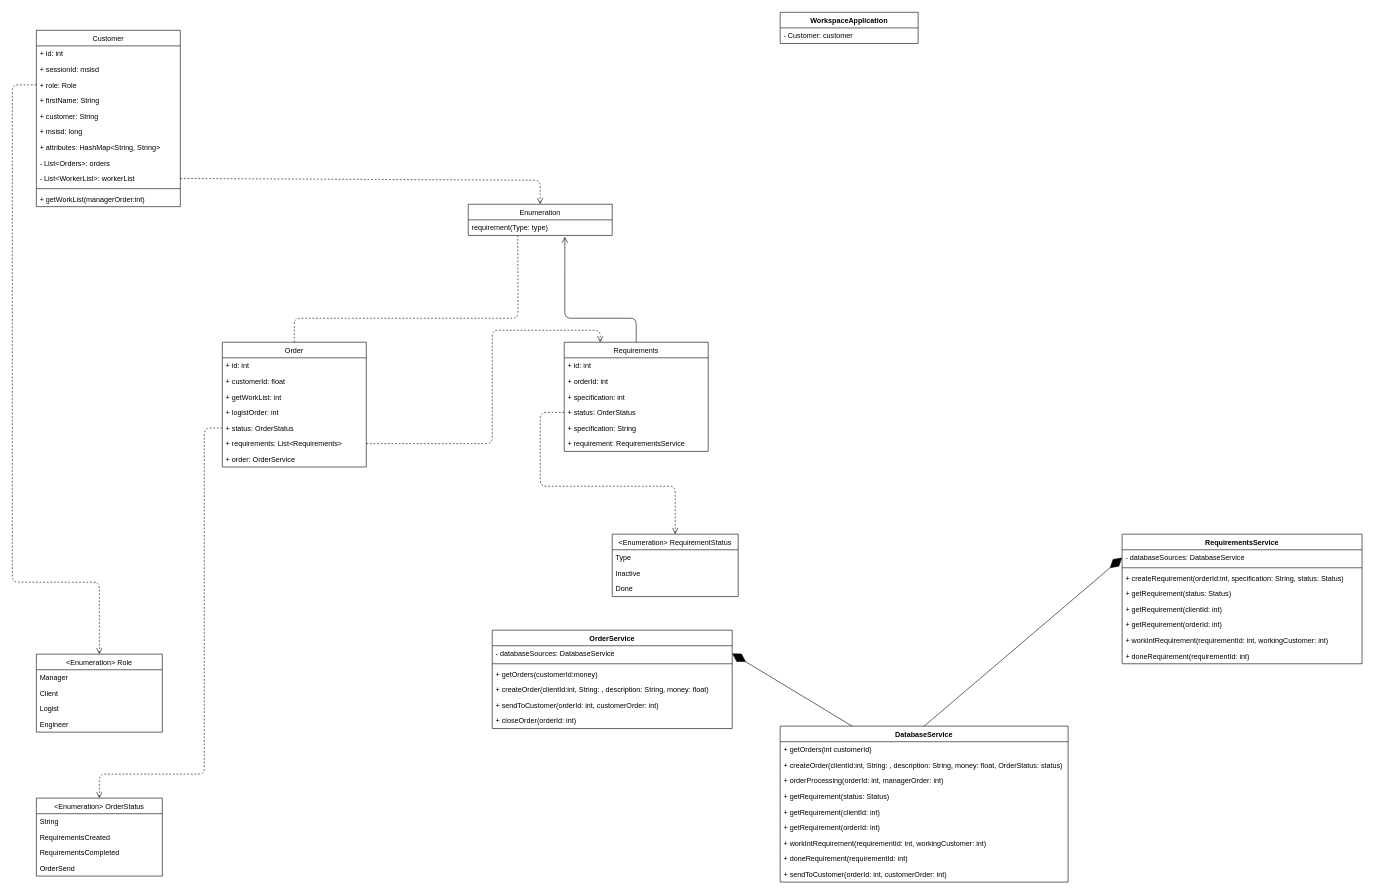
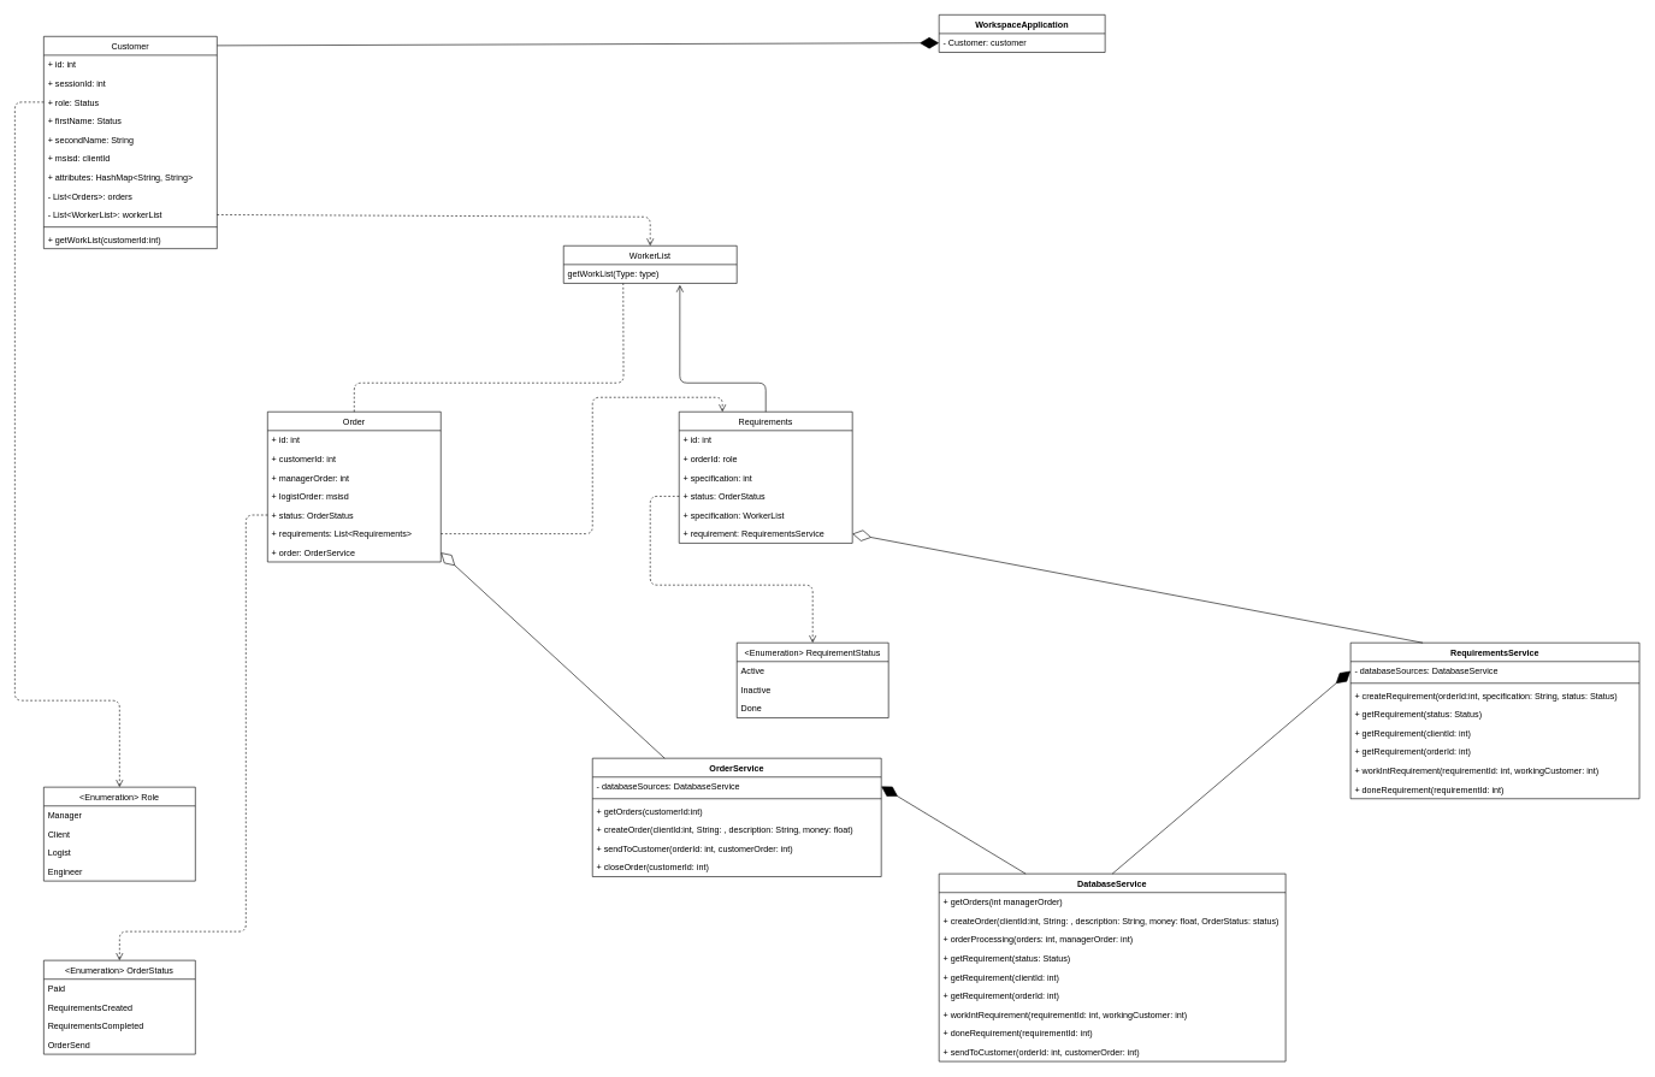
+ <mxCell id="66" value="" style="endArrow=diamondThin;endFill=1;endSize=24;html=1;exitX=1.001;exitY=0.043;exitDx=0;exitDy=0;entryX=0;entryY=0.5;entryDx=0;entryDy=0;exitPerimeter=0;" edge="1" parent="1" source="9" target="65"><mxGeometry width="160" relative="1" as="geometry"><mxPoint x="790" y="491" as="sourcePoint" /><mxPoint x="1310" y="210" as="targetPoint" /></mxGeometry></mxCell>
- <mxCell id="11" value="+ sessionId: msisd" style="text;strokeColor=none;fillColor=none;align=left;verticalAlign=top;spacingLeft=4;spacingRight=4;overflow=hidden;rotatable=0;points=[[0,0.5],[1,0.5]];portConstraint=eastwest;" vertex="1" parent="9"><mxGeometry y="52" width="240" height="26" as="geometry" /></mxCell>
+ <mxCell id="11" value="+ sessionId: int" style="text;strokeColor=none;fillColor=none;align=left;verticalAlign=top;spacingLeft=4;spacingRight=4;overflow=hidden;rotatable=0;points=[[0,0.5],[1,0.5]];portConstraint=eastwest;" vertex="1" parent="9"><mxGeometry y="52" width="240" height="26" as="geometry" /></mxCell>
- <mxCell id="12" value="+ role: Role" style="text;strokeColor=none;fillColor=none;align=left;verticalAlign=top;spacingLeft=4;spacingRight=4;overflow=hidden;rotatable=0;points=[[0,0.5],[1,0.5]];portConstraint=eastwest;" vertex="1" parent="9"><mxGeometry y="78" width="240" height="26" as="geometry" /></mxCell>
+ <mxCell id="12" value="+ role: Status" style="text;strokeColor=none;fillColor=none;align=left;verticalAlign=top;spacingLeft=4;spacingRight=4;overflow=hidden;rotatable=0;points=[[0,0.5],[1,0.5]];portConstraint=eastwest;" vertex="1" parent="9"><mxGeometry y="78" width="240" height="26" as="geometry" /></mxCell>
- <mxCell id="13" value="+ firstName: String" style="text;strokeColor=none;fillColor=none;align=left;verticalAlign=top;spacingLeft=4;spacingRight=4;overflow=hidden;rotatable=0;points=[[0,0.5],[1,0.5]];portConstraint=eastwest;" vertex="1" parent="9"><mxGeometry y="104" width="240" height="26" as="geometry" /></mxCell>
+ <mxCell id="13" value="+ firstName: Status" style="text;strokeColor=none;fillColor=none;align=left;verticalAlign=top;spacingLeft=4;spacingRight=4;overflow=hidden;rotatable=0;points=[[0,0.5],[1,0.5]];portConstraint=eastwest;" vertex="1" parent="9"><mxGeometry y="104" width="240" height="26" as="geometry" /></mxCell>
- <mxCell id="14" value="+ customer: String" style="text;strokeColor=none;fillColor=none;align=left;verticalAlign=top;spacingLeft=4;spacingRight=4;overflow=hidden;rotatable=0;points=[[0,0.5],[1,0.5]];portConstraint=eastwest;" vertex="1" parent="9"><mxGeometry y="130" width="240" height="26" as="geometry" /></mxCell>
+ <mxCell id="14" value="+ secondName: String" style="text;strokeColor=none;fillColor=none;align=left;verticalAlign=top;spacingLeft=4;spacingRight=4;overflow=hidden;rotatable=0;points=[[0,0.5],[1,0.5]];portConstraint=eastwest;" vertex="1" parent="9"><mxGeometry y="130" width="240" height="26" as="geometry" /></mxCell>
- <mxCell id="15" value="+ msisd: long" style="text;strokeColor=none;fillColor=none;align=left;verticalAlign=top;spacingLeft=4;spacingRight=4;overflow=hidden;rotatable=0;points=[[0,0.5],[1,0.5]];portConstraint=eastwest;" vertex="1" parent="9"><mxGeometry y="156" width="240" height="26" as="geometry" /></mxCell>
+ <mxCell id="15" value="+ msisd: clientId" style="text;strokeColor=none;fillColor=none;align=left;verticalAlign=top;spacingLeft=4;spacingRight=4;overflow=hidden;rotatable=0;points=[[0,0.5],[1,0.5]];portConstraint=eastwest;" vertex="1" parent="9"><mxGeometry y="156" width="240" height="26" as="geometry" /></mxCell>
- <mxCell id="20" value="+ getWorkList(managerOrder:int)" style="text;strokeColor=none;fillColor=none;align=left;verticalAlign=top;spacingLeft=4;spacingRight=4;overflow=hidden;rotatable=0;points=[[0,0.5],[1,0.5]];portConstraint=eastwest;" vertex="1" parent="9"><mxGeometry y="268" width="240" height="26" as="geometry" /></mxCell>
+ <mxCell id="20" value="+ getWorkList(customerId:int)" style="text;strokeColor=none;fillColor=none;align=left;verticalAlign=top;spacingLeft=4;spacingRight=4;overflow=hidden;rotatable=0;points=[[0,0.5],[1,0.5]];portConstraint=eastwest;" vertex="1" parent="9"><mxGeometry y="268" width="240" height="26" as="geometry" /></mxCell>
- <mxCell id="79" value="Enumeration" style="swimlane;fontStyle=0;childLayout=stackLayout;horizontal=1;startSize=26;fillColor=none;horizontalStack=0;resizeParent=1;resizeParentMax=0;resizeLast=0;collapsible=1;marginBottom=0;" vertex="1" parent="1"><mxGeometry x="780" y="340" width="240" height="52" as="geometry" /></mxCell>
+ <mxCell id="79" value="WorkerList" style="swimlane;fontStyle=0;childLayout=stackLayout;horizontal=1;startSize=26;fillColor=none;horizontalStack=0;resizeParent=1;resizeParentMax=0;resizeLast=0;collapsible=1;marginBottom=0;" vertex="1" parent="1"><mxGeometry x="780" y="340" width="240" height="52" as="geometry" /></mxCell>
- <mxCell id="80" value="requirement(Type: type)" style="text;strokeColor=none;fillColor=none;align=left;verticalAlign=top;spacingLeft=4;spacingRight=4;overflow=hidden;rotatable=0;points=[[0,0.5],[1,0.5]];portConstraint=eastwest;" vertex="1" parent="79"><mxGeometry y="26" width="240" height="26" as="geometry" /></mxCell>
+ <mxCell id="80" value="getWorkList(Type: type)" style="text;strokeColor=none;fillColor=none;align=left;verticalAlign=top;spacingLeft=4;spacingRight=4;overflow=hidden;rotatable=0;points=[[0,0.5],[1,0.5]];portConstraint=eastwest;" vertex="1" parent="79"><mxGeometry y="26" width="240" height="26" as="geometry" /></mxCell>
- <mxCell id="49" value="+ customerId: float" style="text;strokeColor=none;fillColor=none;align=left;verticalAlign=top;spacingLeft=4;spacingRight=4;overflow=hidden;rotatable=0;points=[[0,0.5],[1,0.5]];portConstraint=eastwest;" vertex="1" parent="47"><mxGeometry y="52" width="240" height="26" as="geometry" /></mxCell>
+ <mxCell id="49" value="+ customerId: int" style="text;strokeColor=none;fillColor=none;align=left;verticalAlign=top;spacingLeft=4;spacingRight=4;overflow=hidden;rotatable=0;points=[[0,0.5],[1,0.5]];portConstraint=eastwest;" vertex="1" parent="47"><mxGeometry y="52" width="240" height="26" as="geometry" /></mxCell>
- <mxCell id="58" value="+ orderId: int" style="text;strokeColor=none;fillColor=none;align=left;verticalAlign=top;spacingLeft=4;spacingRight=4;overflow=hidden;rotatable=0;points=[[0,0.5],[1,0.5]];portConstraint=eastwest;" vertex="1" parent="56"><mxGeometry y="52" width="240" height="26" as="geometry" /></mxCell>
+ <mxCell id="58" value="+ orderId: role" style="text;strokeColor=none;fillColor=none;align=left;verticalAlign=top;spacingLeft=4;spacingRight=4;overflow=hidden;rotatable=0;points=[[0,0.5],[1,0.5]];portConstraint=eastwest;" vertex="1" parent="56"><mxGeometry y="52" width="240" height="26" as="geometry" /></mxCell>
- <mxCell id="50" value="+ getWorkList: int" style="text;strokeColor=none;fillColor=none;align=left;verticalAlign=top;spacingLeft=4;spacingRight=4;overflow=hidden;rotatable=0;points=[[0,0.5],[1,0.5]];portConstraint=eastwest;" vertex="1" parent="47"><mxGeometry y="78" width="240" height="26" as="geometry" /></mxCell>
+ <mxCell id="50" value="+ managerOrder: int" style="text;strokeColor=none;fillColor=none;align=left;verticalAlign=top;spacingLeft=4;spacingRight=4;overflow=hidden;rotatable=0;points=[[0,0.5],[1,0.5]];portConstraint=eastwest;" vertex="1" parent="47"><mxGeometry y="78" width="240" height="26" as="geometry" /></mxCell>
- <mxCell id="51" value="+ logistOrder: int" style="text;strokeColor=none;fillColor=none;align=left;verticalAlign=top;spacingLeft=4;spacingRight=4;overflow=hidden;rotatable=0;points=[[0,0.5],[1,0.5]];portConstraint=eastwest;" vertex="1" parent="47"><mxGeometry y="104" width="240" height="26" as="geometry" /></mxCell>
+ <mxCell id="51" value="+ logistOrder: msisd" style="text;strokeColor=none;fillColor=none;align=left;verticalAlign=top;spacingLeft=4;spacingRight=4;overflow=hidden;rotatable=0;points=[[0,0.5],[1,0.5]];portConstraint=eastwest;" vertex="1" parent="47"><mxGeometry y="104" width="240" height="26" as="geometry" /></mxCell>
- <mxCell id="61" value="+ specification: String" style="text;strokeColor=none;fillColor=none;align=left;verticalAlign=top;spacingLeft=4;spacingRight=4;overflow=hidden;rotatable=0;points=[[0,0.5],[1,0.5]];portConstraint=eastwest;" vertex="1" parent="56"><mxGeometry y="130" width="240" height="26" as="geometry" /></mxCell>
+ <mxCell id="61" value="+ specification: WorkerList" style="text;strokeColor=none;fillColor=none;align=left;verticalAlign=top;spacingLeft=4;spacingRight=4;overflow=hidden;rotatable=0;points=[[0,0.5],[1,0.5]];portConstraint=eastwest;" vertex="1" parent="56"><mxGeometry y="130" width="240" height="26" as="geometry" /></mxCell>
+ <mxCell id="84" value="" style="endArrow=diamondThin;endFill=0;endSize=24;html=1;exitX=0.25;exitY=0;exitDx=0;exitDy=0;entryX=1;entryY=0.5;entryDx=0;entryDy=0;" edge="1" parent="1" source="68" target="62"><mxGeometry width="160" relative="1" as="geometry"><mxPoint x="1440" y="1021.5" as="sourcePoint" /><mxPoint x="1260" y="736.5" as="targetPoint" /></mxGeometry></mxCell>
+ <mxCell id="67" value="" style="endArrow=diamondThin;endFill=0;endSize=24;html=1;exitX=0.25;exitY=0;exitDx=0;exitDy=0;entryX=1;entryY=0.5;entryDx=0;entryDy=0;" edge="1" parent="1" source="2" target="54"><mxGeometry width="160" relative="1" as="geometry"><mxPoint x="1800" y="876" as="sourcePoint" /><mxPoint x="1500" y="760" as="targetPoint" /></mxGeometry></mxCell>
- <mxCell id="44" value="Type" style="text;strokeColor=none;fillColor=none;align=left;verticalAlign=top;spacingLeft=4;spacingRight=4;overflow=hidden;rotatable=0;points=[[0,0.5],[1,0.5]];portConstraint=eastwest;" vertex="1" parent="43"><mxGeometry y="26" width="210" height="26" as="geometry" /></mxCell>
+ <mxCell id="44" value="Active" style="text;strokeColor=none;fillColor=none;align=left;verticalAlign=top;spacingLeft=4;spacingRight=4;overflow=hidden;rotatable=0;points=[[0,0.5],[1,0.5]];portConstraint=eastwest;" vertex="1" parent="43"><mxGeometry y="26" width="210" height="26" as="geometry" /></mxCell>
- <mxCell id="5" value="+ getOrders(customerId:money)" style="text;strokeColor=none;fillColor=none;align=left;verticalAlign=top;spacingLeft=4;spacingRight=4;overflow=hidden;rotatable=0;points=[[0,0.5],[1,0.5]];portConstraint=eastwest;" parent="2" vertex="1"><mxGeometry y="60" width="400" height="26" as="geometry" /></mxCell>
+ <mxCell id="5" value="+ getOrders(customerId:int)" style="text;strokeColor=none;fillColor=none;align=left;verticalAlign=top;spacingLeft=4;spacingRight=4;overflow=hidden;rotatable=0;points=[[0,0.5],[1,0.5]];portConstraint=eastwest;" parent="2" vertex="1"><mxGeometry y="60" width="400" height="26" as="geometry" /></mxCell>
- <mxCell id="8" value="+ closeOrder(orderId: int)" style="text;strokeColor=none;fillColor=none;align=left;verticalAlign=top;spacingLeft=4;spacingRight=4;overflow=hidden;rotatable=0;points=[[0,0.5],[1,0.5]];portConstraint=eastwest;" parent="2" vertex="1"><mxGeometry y="138" width="400" height="26" as="geometry" /></mxCell>
+ <mxCell id="8" value="+ closeOrder(customerId: int)" style="text;strokeColor=none;fillColor=none;align=left;verticalAlign=top;spacingLeft=4;spacingRight=4;overflow=hidden;rotatable=0;points=[[0,0.5],[1,0.5]];portConstraint=eastwest;" parent="2" vertex="1"><mxGeometry y="138" width="400" height="26" as="geometry" /></mxCell>
- <mxCell id="28" value="+ getOrders(int customerId)" style="text;strokeColor=none;fillColor=none;align=left;verticalAlign=top;spacingLeft=4;spacingRight=4;overflow=hidden;rotatable=0;points=[[0,0.5],[1,0.5]];portConstraint=eastwest;" vertex="1" parent="27"><mxGeometry y="26" width="480" height="26" as="geometry" /></mxCell>
+ <mxCell id="28" value="+ getOrders(int managerOrder)" style="text;strokeColor=none;fillColor=none;align=left;verticalAlign=top;spacingLeft=4;spacingRight=4;overflow=hidden;rotatable=0;points=[[0,0.5],[1,0.5]];portConstraint=eastwest;" vertex="1" parent="27"><mxGeometry y="26" width="480" height="26" as="geometry" /></mxCell>
- <mxCell id="30" value="+ orderProcessing(orderId: int, managerOrder: int)" style="text;strokeColor=none;fillColor=none;align=left;verticalAlign=top;spacingLeft=4;spacingRight=4;overflow=hidden;rotatable=0;points=[[0,0.5],[1,0.5]];portConstraint=eastwest;" vertex="1" parent="27"><mxGeometry y="78" width="480" height="26" as="geometry" /></mxCell>
+ <mxCell id="30" value="+ orderProcessing(orders: int, managerOrder: int)" style="text;strokeColor=none;fillColor=none;align=left;verticalAlign=top;spacingLeft=4;spacingRight=4;overflow=hidden;rotatable=0;points=[[0,0.5],[1,0.5]];portConstraint=eastwest;" vertex="1" parent="27"><mxGeometry y="78" width="480" height="26" as="geometry" /></mxCell>
- <mxCell id="39" value="String" style="text;strokeColor=none;fillColor=none;align=left;verticalAlign=top;spacingLeft=4;spacingRight=4;overflow=hidden;rotatable=0;points=[[0,0.5],[1,0.5]];portConstraint=eastwest;" vertex="1" parent="38"><mxGeometry y="26" width="210" height="26" as="geometry" /></mxCell>
+ <mxCell id="39" value="Paid" style="text;strokeColor=none;fillColor=none;align=left;verticalAlign=top;spacingLeft=4;spacingRight=4;overflow=hidden;rotatable=0;points=[[0,0.5],[1,0.5]];portConstraint=eastwest;" vertex="1" parent="38"><mxGeometry y="26" width="210" height="26" as="geometry" /></mxCell>
